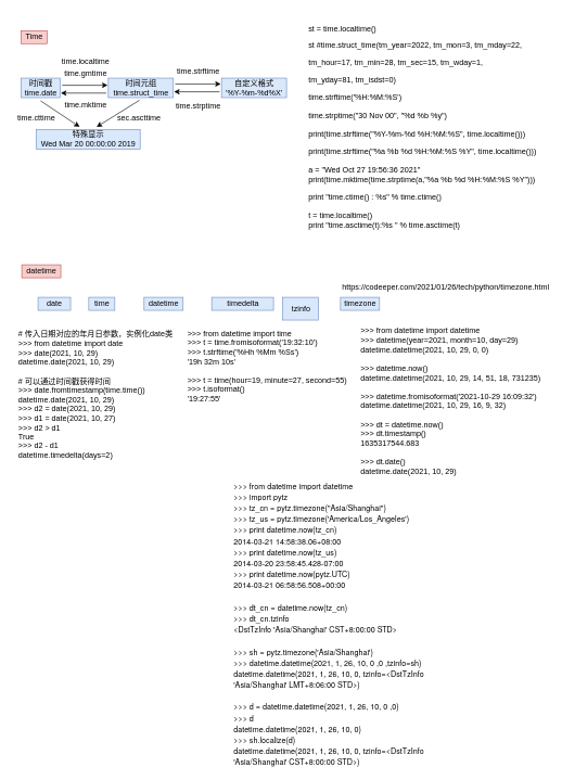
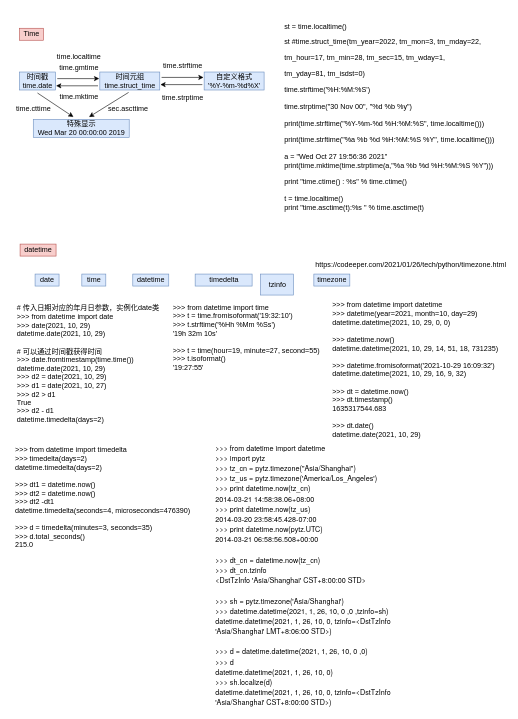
- <mxCell id="22" value="date" style="text;html=1;resizable=0;autosize=1;align=center;verticalAlign=middle;points=[];fillColor=#dae8fc;strokeColor=#6c8ebf;rounded=0;" vertex="1" parent="1"><mxGeometry x="58" y="456" width="50" height="20" as="geometry" /></mxCell>
+ <mxCell id="22" value="date" style="text;html=1;resizable=0;autosize=1;align=center;verticalAlign=middle;points=[];fillColor=#dae8fc;strokeColor=#6c8ebf;rounded=0;" vertex="1" parent="1"><mxGeometry x="58" y="456" width="40" height="20" as="geometry" /></mxCell>
+ <mxCell id="31" value="&lt;div&gt;&lt;span class=&quot;hljs-meta&quot;&gt;&amp;gt;&amp;gt;&amp;gt; &lt;/span&gt;&lt;span class=&quot;hljs-keyword&quot;&gt;from&lt;/span&gt; datetime &lt;span class=&quot;hljs-keyword&quot;&gt;import&lt;/span&gt; timedelta&lt;br&gt;&lt;span class=&quot;hljs-meta&quot;&gt;&amp;gt;&amp;gt;&amp;gt; &lt;/span&gt;timedelta(days=&lt;span class=&quot;hljs-number&quot;&gt;2&lt;/span&gt;)&lt;br&gt;datetime.timedelta(days=&lt;span class=&quot;hljs-number&quot;&gt;2&lt;/span&gt;)&lt;br&gt;&lt;br&gt;&lt;span class=&quot;hljs-meta&quot;&gt;&amp;gt;&amp;gt;&amp;gt; &lt;/span&gt;dt1 = datetime.now()&lt;br&gt;&lt;span class=&quot;hljs-meta&quot;&gt;&amp;gt;&amp;gt;&amp;gt; &lt;/span&gt;dt2 = datetime.now()&lt;br&gt;&lt;span class=&quot;hljs-meta&quot;&gt;&amp;gt;&amp;gt;&amp;gt; &lt;/span&gt;dt2 -dt1&lt;br&gt;datetime.timedelta(seconds=&lt;span class=&quot;hljs-number&quot;&gt;4&lt;/span&gt;, microseconds=&lt;span class=&quot;hljs-number&quot;&gt;476390&lt;/span&gt;)&lt;br&gt;&lt;br&gt;&lt;span class=&quot;hljs-meta&quot;&gt;&amp;gt;&amp;gt;&amp;gt; &lt;/span&gt;d = timedelta(minutes=&lt;span class=&quot;hljs-number&quot;&gt;3&lt;/span&gt;, seconds=&lt;span class=&quot;hljs-number&quot;&gt;35&lt;/span&gt;)&lt;br&gt;&lt;span class=&quot;hljs-meta&quot;&gt;&amp;gt;&amp;gt;&amp;gt; &lt;/span&gt;d.total_seconds()&lt;br&gt;&lt;span class=&quot;hljs-number&quot;&gt;215.0&lt;/span&gt;&lt;/div&gt;" style="text;whiteSpace=wrap;html=1;fontSize=12;fontFamily=Helvetica;" vertex="1" parent="1"><mxGeometry x="23" y="736" width="330" height="180" as="geometry" /></mxCell>
